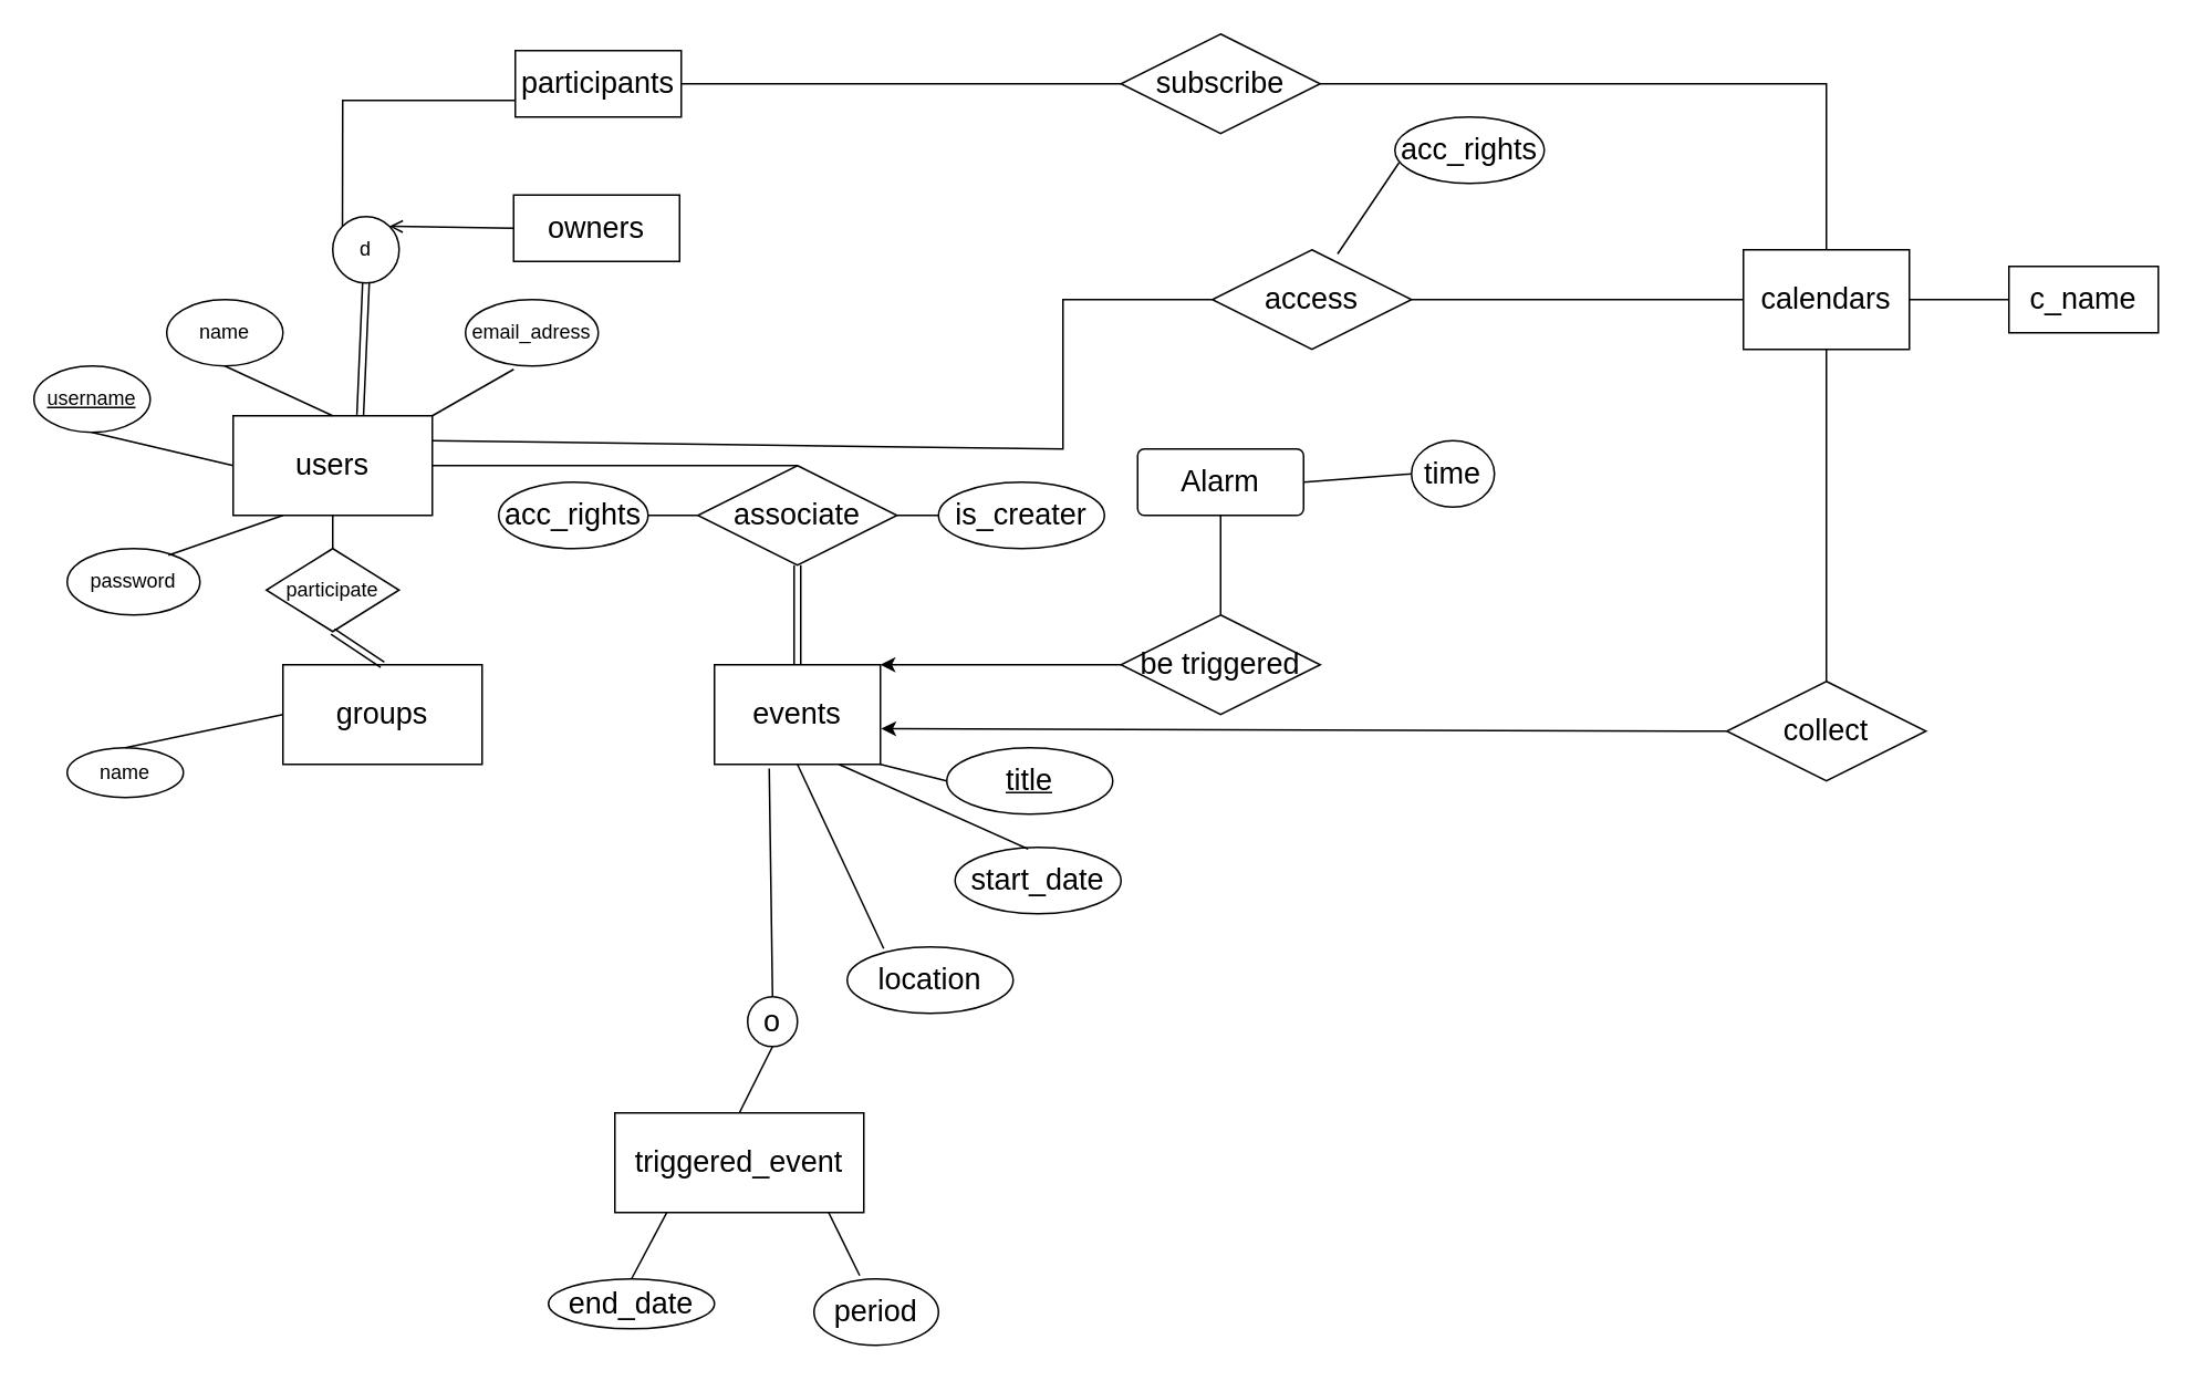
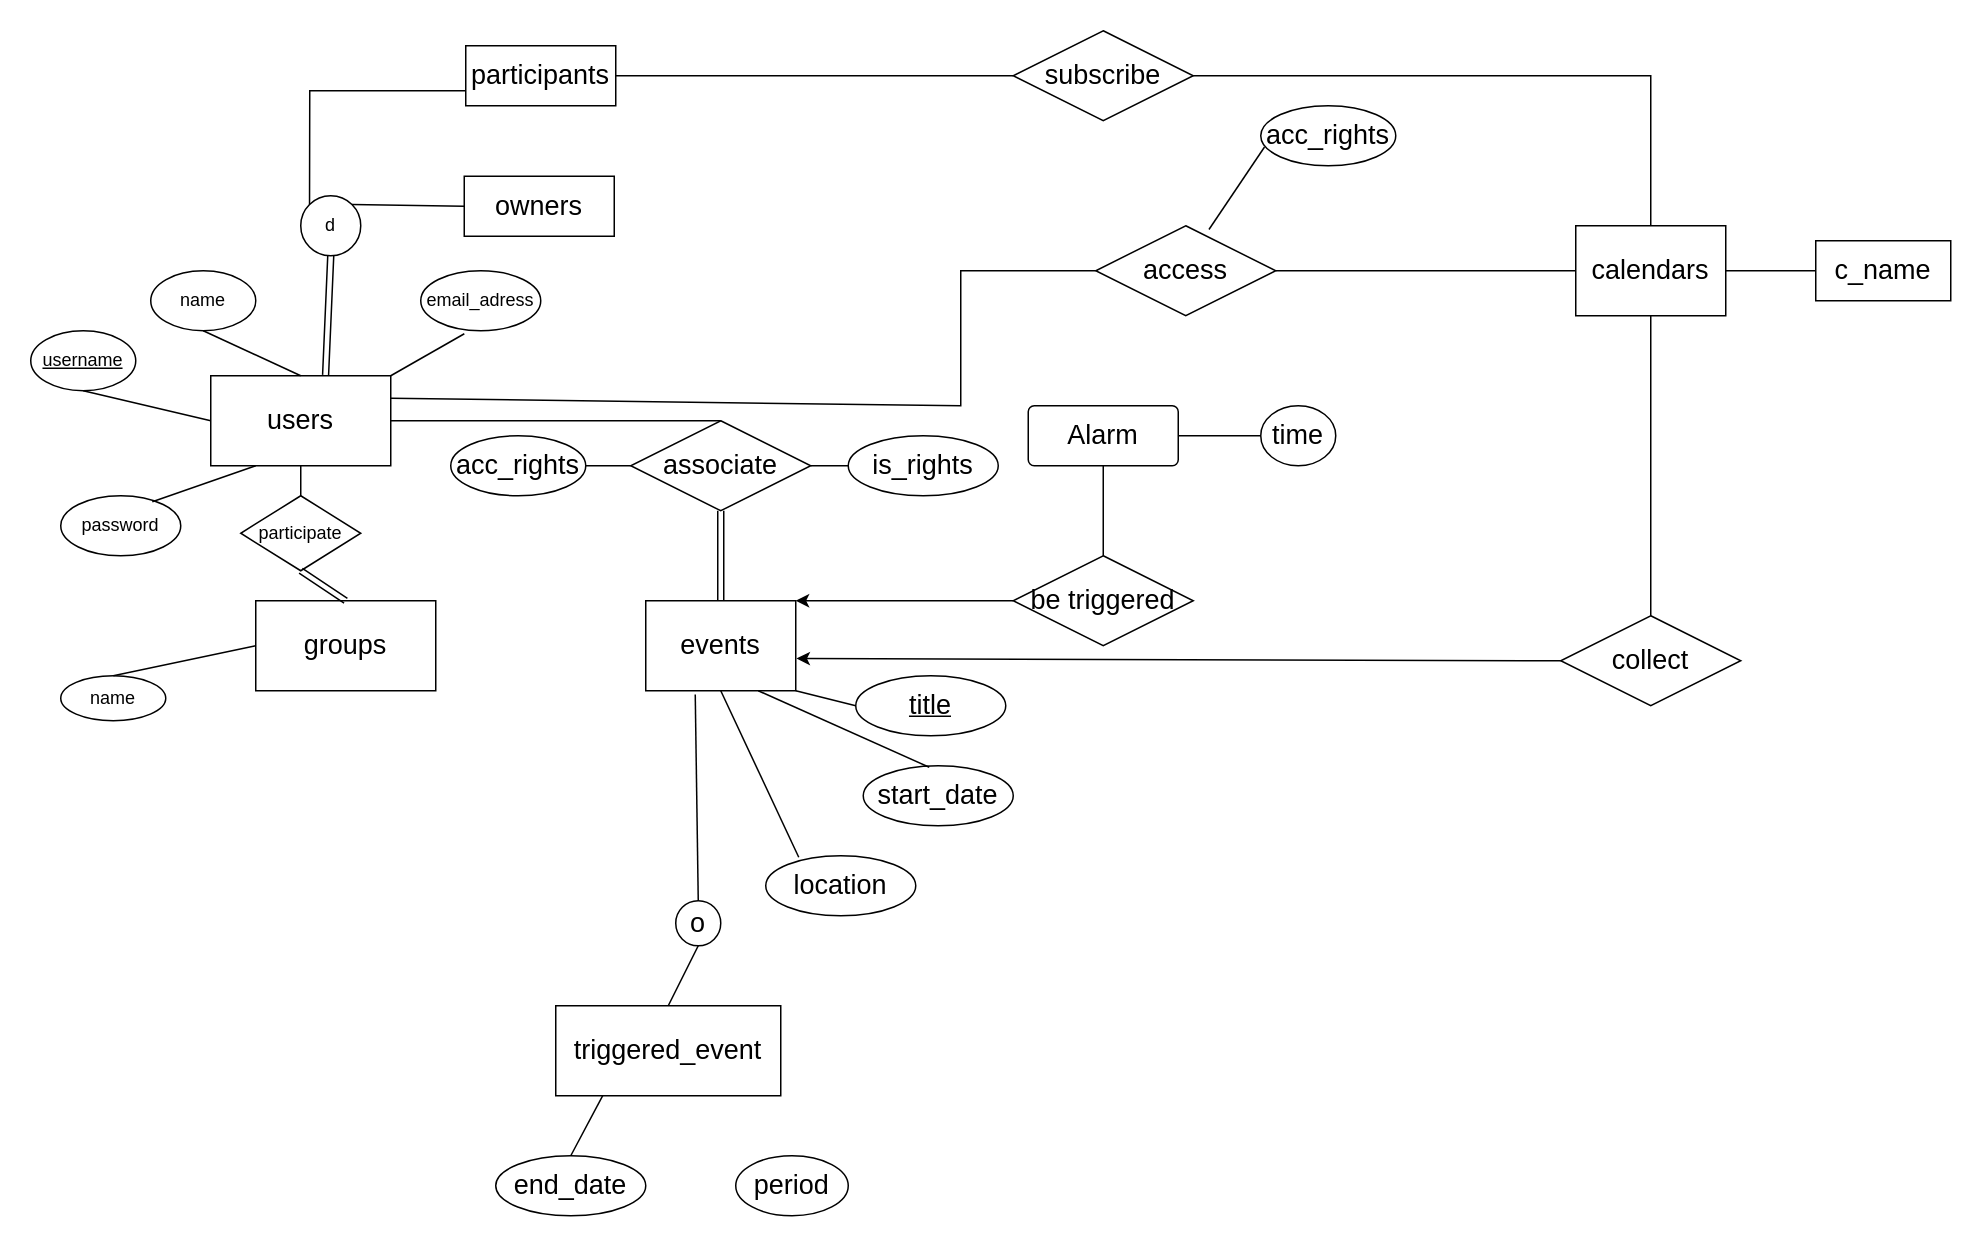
- <mxCell id="59" value="" style="endArrow=open;html=1;rounded=0;fontSize=18;exitX=0;exitY=0.5;exitDx=0;exitDy=0;entryX=1;entryY=0;entryDx=0;entryDy=0;" parent="1" source="55" target="56" edge="1"><mxGeometry relative="1" as="geometry"><mxPoint x="310" y="150" as="sourcePoint" /><mxPoint x="470" y="150" as="targetPoint" /></mxGeometry></mxCell>
+ <mxCell id="59" value="" style="endArrow=none;html=1;rounded=0;fontSize=18;exitX=0;exitY=0.5;exitDx=0;exitDy=0;entryX=1;entryY=0;entryDx=0;entryDy=0;" parent="1" source="55" target="56" edge="1"><mxGeometry relative="1" as="geometry"><mxPoint x="310" y="150" as="sourcePoint" /><mxPoint x="470" y="150" as="targetPoint" /></mxGeometry></mxCell>
- <mxCell id="40" value="time" style="ellipse;whiteSpace=wrap;html=1;labelBackgroundColor=none;fontSize=18;fillColor=none;" parent="1" vertex="1"><mxGeometry x="850" y="265" width="50" height="40" as="geometry" /></mxCell>
+ <mxCell id="40" value="time" style="ellipse;whiteSpace=wrap;html=1;labelBackgroundColor=none;fontSize=18;fillColor=none;" parent="1" vertex="1"><mxGeometry x="840" y="270" width="50" height="40" as="geometry" /></mxCell>
- <mxCell id="25" value="is_creater" style="ellipse;whiteSpace=wrap;html=1;fontSize=18;" parent="1" vertex="1"><mxGeometry x="565" y="290" width="100" height="40" as="geometry" /></mxCell>
+ <mxCell id="25" value="is_rights" style="ellipse;whiteSpace=wrap;html=1;fontSize=18;" parent="1" vertex="1"><mxGeometry x="565" y="290" width="100" height="40" as="geometry" /></mxCell>
- <mxCell id="20" value="" style="endArrow=none;html=1;rounded=0;fontSize=18;entryX=0.367;entryY=-0.05;entryDx=0;entryDy=0;entryPerimeter=0;exitX=0.857;exitY=0.992;exitDx=0;exitDy=0;exitPerimeter=0;" parent="1" source="32" target="19" edge="1"><mxGeometry relative="1" as="geometry"><mxPoint x="400" y="740" as="sourcePoint" /><mxPoint x="840" y="310" as="targetPoint" /></mxGeometry></mxCell>
- <mxCell id="29" value="end_date" style="ellipse;whiteSpace=wrap;html=1;align=center;fontSize=18;" parent="1" vertex="1"><mxGeometry x="330" y="770" width="100" height="30" as="geometry" /></mxCell>
+ <mxCell id="29" value="end_date" style="ellipse;whiteSpace=wrap;html=1;align=center;fontSize=18;" parent="1" vertex="1"><mxGeometry x="330" y="770" width="100" height="40" as="geometry" /></mxCell>
